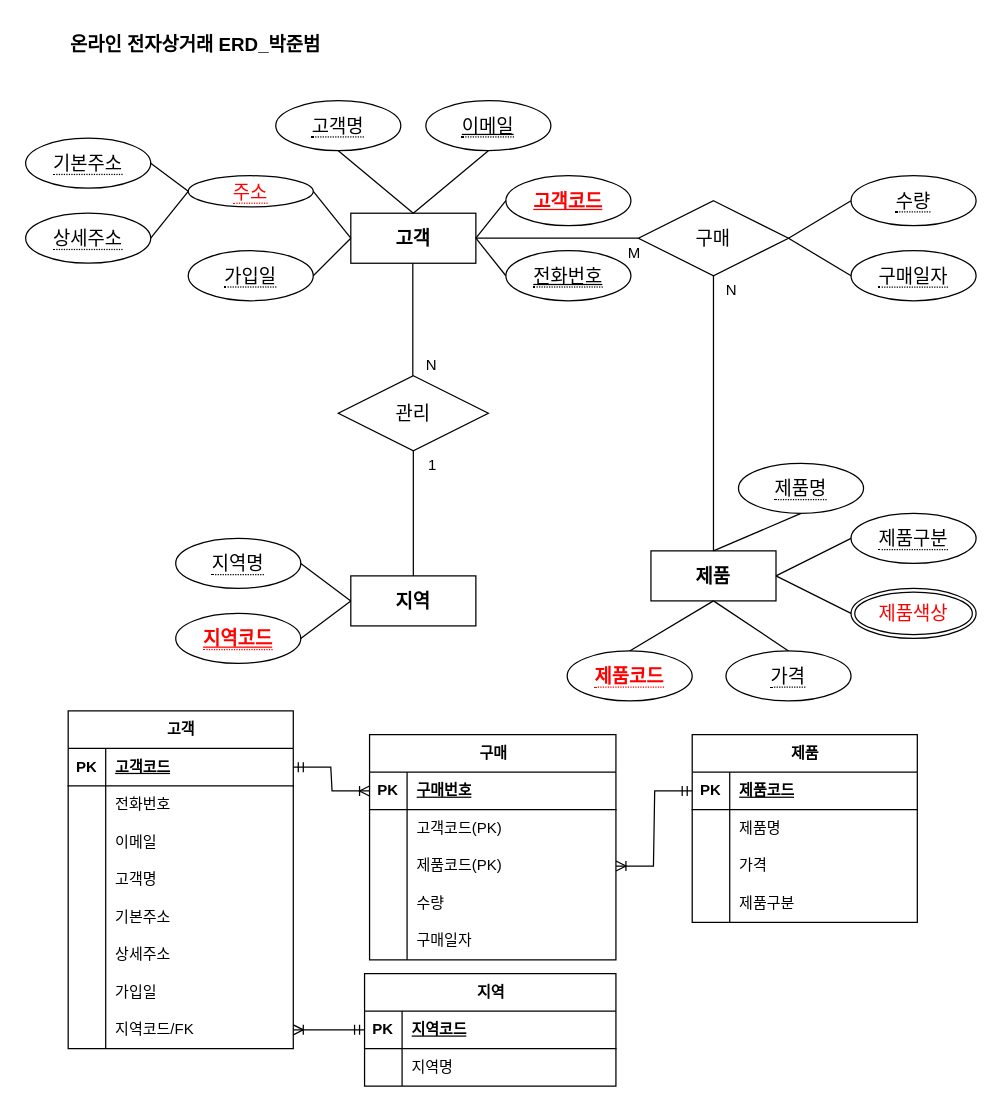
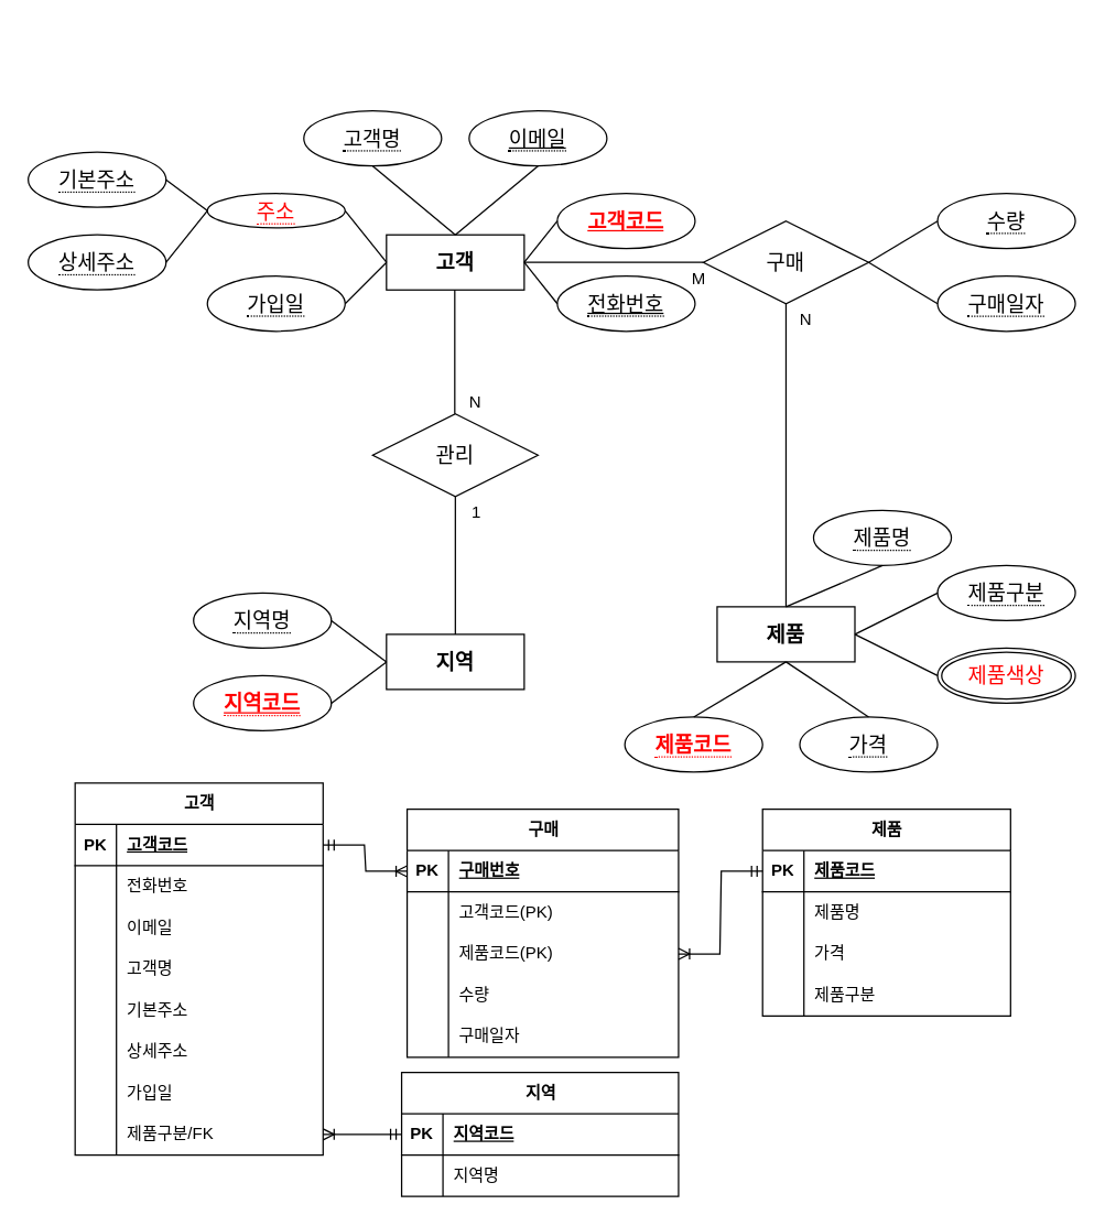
- <mxCell id="49" value="온라인 전자상거래 ERD_박준범" style="text;strokeColor=none;fillColor=none;spacingLeft=4;spacingRight=4;overflow=hidden;rotatable=0;points=[[0,0.5],[1,0.5]];portConstraint=eastwest;fontSize=15;whiteSpace=wrap;html=1;fontStyle=1" parent="1" vertex="1"><mxGeometry x="50" y="20" width="230" height="30" as="geometry" /></mxCell>
- <mxCell id="74" value="지역코드/FK" style="shape=partialRectangle;connectable=0;fillColor=none;top=0;left=0;bottom=0;right=0;align=left;spacingLeft=6;overflow=hidden;whiteSpace=wrap;html=1;" vertex="1" parent="72"><mxGeometry x="30" width="150" height="30" as="geometry"><mxRectangle width="150" height="30" as="alternateBounds" /></mxGeometry></mxCell>
+ <mxCell id="74" value="제품구분/FK" style="shape=partialRectangle;connectable=0;fillColor=none;top=0;left=0;bottom=0;right=0;align=left;spacingLeft=6;overflow=hidden;whiteSpace=wrap;html=1;" vertex="1" parent="72"><mxGeometry x="30" width="150" height="30" as="geometry"><mxRectangle width="150" height="30" as="alternateBounds" /></mxGeometry></mxCell>
